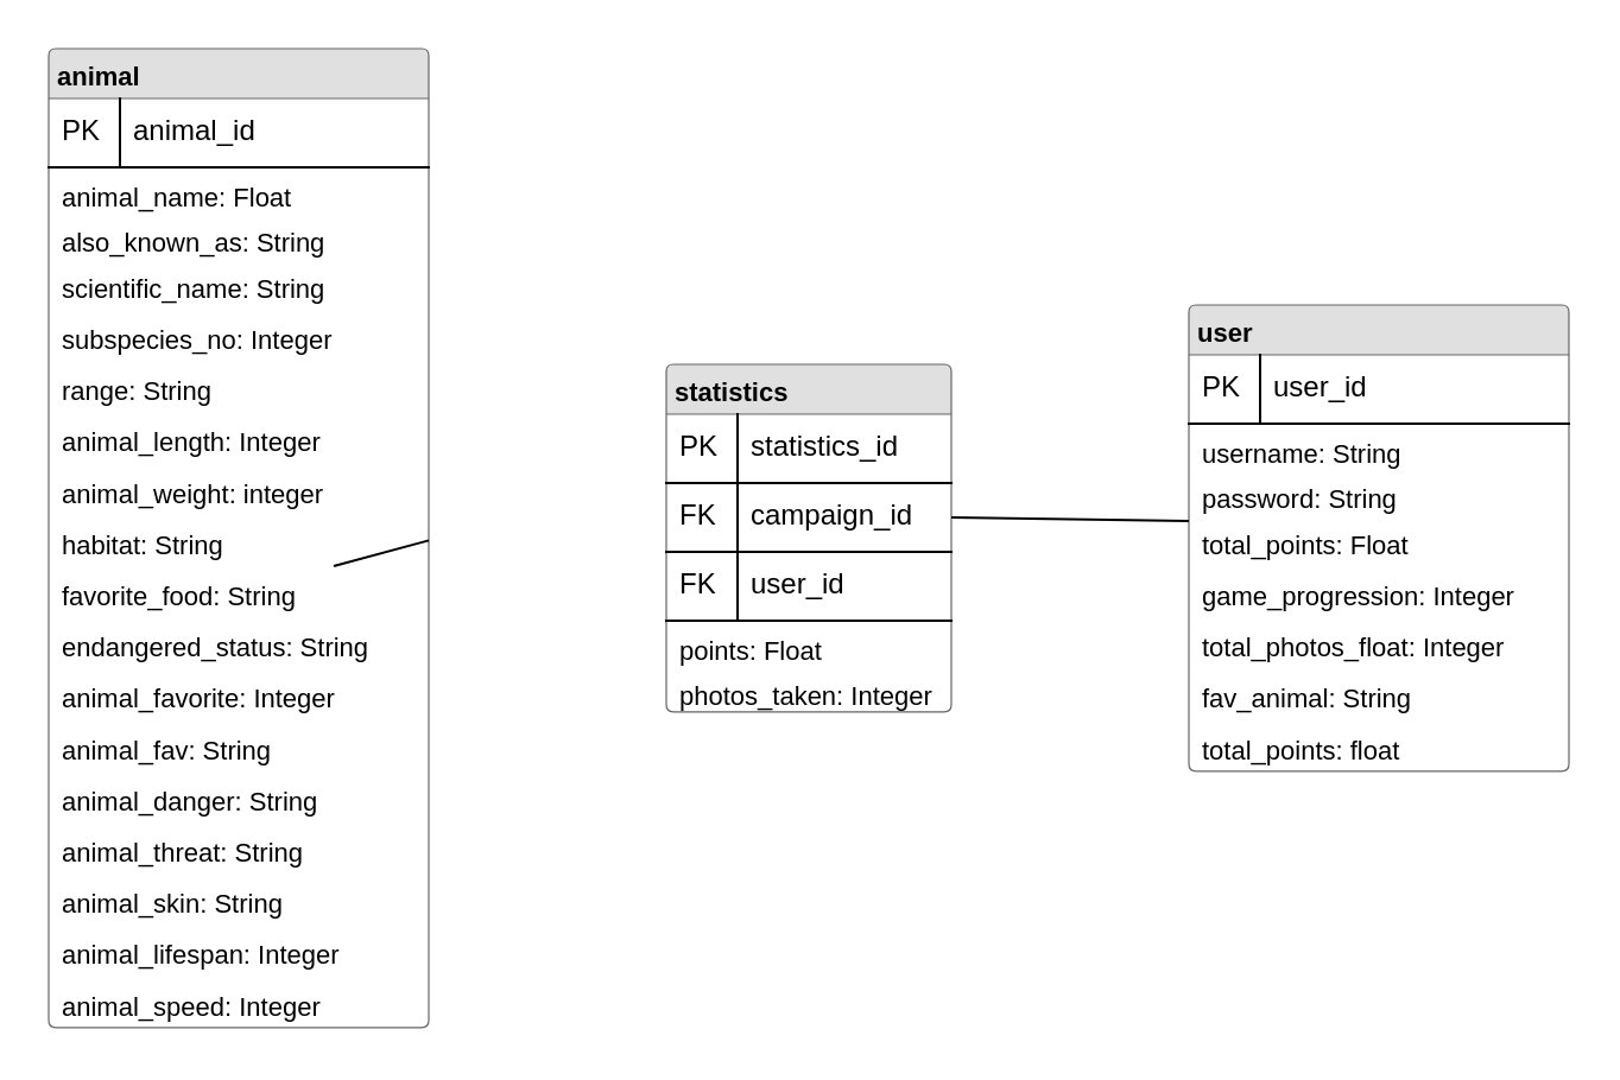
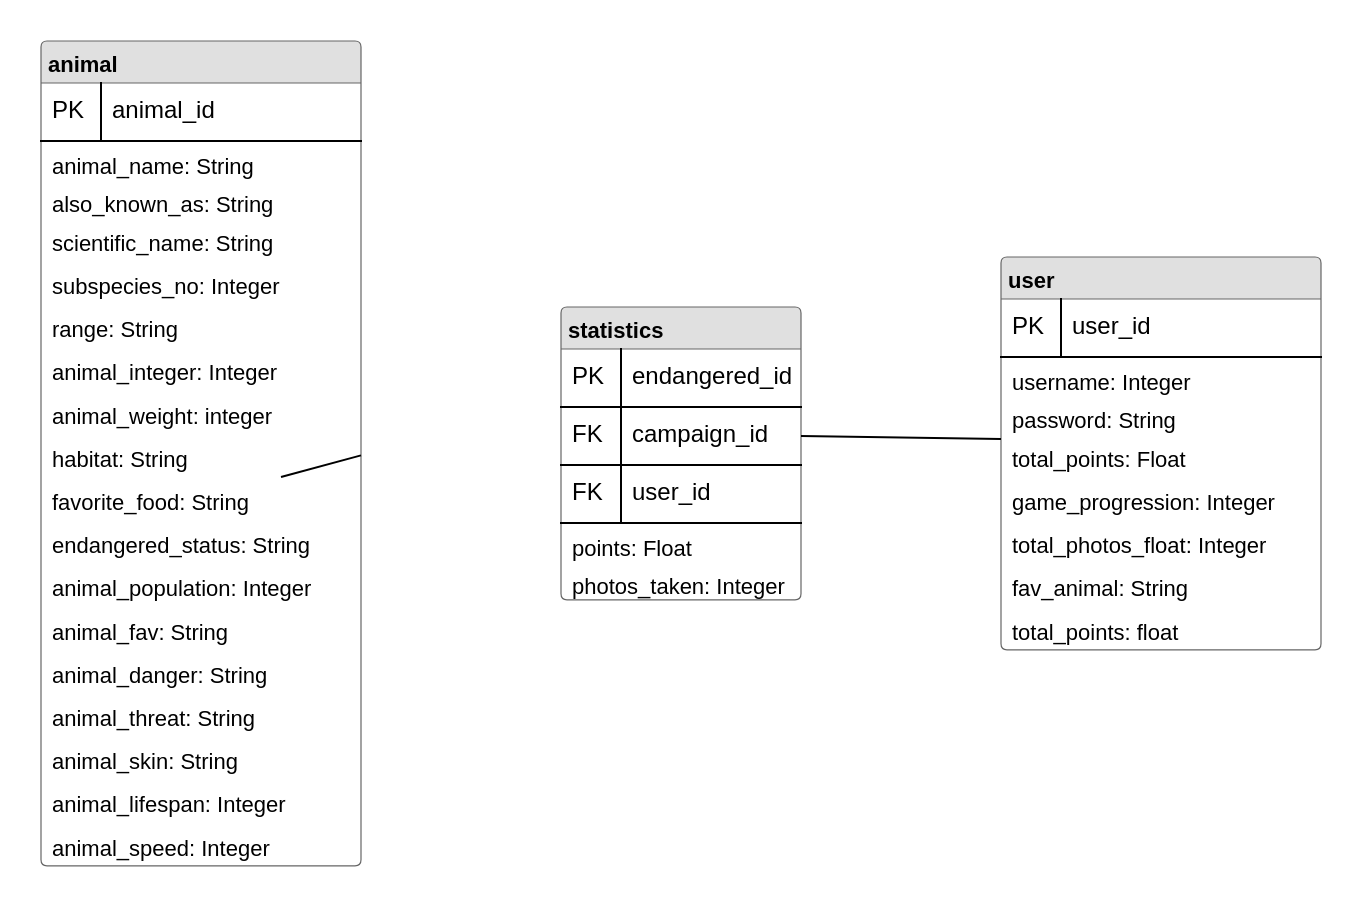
- <mxCell id="24" value="animal_name: Float" style="part=1;resizeHeight=0;strokeColor=none;align=left;verticalAlign=top;spacingLeft=4;spacingRight=4;overflow=hidden;rotatable=0;points=[[0,0.5],[1,0.5]];portConstraint=eastwest;swimlaneFillColor=#ffffff;fontSize=11;fillColor=none;strokeOpacity=100;fillOpacity=100;" vertex="1" parent="21"><mxGeometry y="50" width="160" height="19.2" as="geometry" /></mxCell>
+ <mxCell id="24" value="animal_name: String" style="part=1;resizeHeight=0;strokeColor=none;align=left;verticalAlign=top;spacingLeft=4;spacingRight=4;overflow=hidden;rotatable=0;points=[[0,0.5],[1,0.5]];portConstraint=eastwest;swimlaneFillColor=#ffffff;fontSize=11;fillColor=none;strokeOpacity=100;fillOpacity=100;" vertex="1" parent="21"><mxGeometry y="50" width="160" height="19.2" as="geometry" /></mxCell>
- <mxCell id="29" value="animal_length: Integer" style="part=1;resizeHeight=0;strokeColor=none;align=left;verticalAlign=top;spacingLeft=4;spacingRight=4;overflow=hidden;rotatable=0;points=[[0,0.5],[1,0.5]];portConstraint=eastwest;swimlaneFillColor=#ffffff;fontSize=11;fillColor=none;strokeOpacity=100;fillOpacity=100;" vertex="1" parent="21"><mxGeometry y="153.2" width="160" height="21.6" as="geometry" /></mxCell>
+ <mxCell id="29" value="animal_integer: Integer" style="part=1;resizeHeight=0;strokeColor=none;align=left;verticalAlign=top;spacingLeft=4;spacingRight=4;overflow=hidden;rotatable=0;points=[[0,0.5],[1,0.5]];portConstraint=eastwest;swimlaneFillColor=#ffffff;fontSize=11;fillColor=none;strokeOpacity=100;fillOpacity=100;" vertex="1" parent="21"><mxGeometry y="153.2" width="160" height="21.6" as="geometry" /></mxCell>
- <mxCell id="13" value="statistics_id" style="shape=partialRectangle;top=0;left=0;right=0;bottom=1;align=left;verticalAlign=top;fillColor=none;spacingLeft=34;spacingRight=4;overflow=hidden;rotatable=0;points=[[0,0.5],[1,0.5]];portConstraint=eastwest;dropTarget=0;fontSize=12;" vertex="1" parent="12"><mxGeometry y="21" width="120" height="29" as="geometry" /></mxCell>
+ <mxCell id="13" value="endangered_id" style="shape=partialRectangle;top=0;left=0;right=0;bottom=1;align=left;verticalAlign=top;fillColor=none;spacingLeft=34;spacingRight=4;overflow=hidden;rotatable=0;points=[[0,0.5],[1,0.5]];portConstraint=eastwest;dropTarget=0;fontSize=12;" vertex="1" parent="12"><mxGeometry y="21" width="120" height="29" as="geometry" /></mxCell>
- <mxCell id="5" value="username: String" style="part=1;resizeHeight=0;strokeColor=none;align=left;verticalAlign=top;spacingLeft=4;spacingRight=4;overflow=hidden;rotatable=0;points=[[0,0.5],[1,0.5]];portConstraint=eastwest;swimlaneFillColor=#ffffff;fontSize=11;fillColor=none;strokeOpacity=100;fillOpacity=100;" vertex="1" parent="2"><mxGeometry y="50" width="160" height="19.2" as="geometry" /></mxCell>
+ <mxCell id="5" value="username: Integer" style="part=1;resizeHeight=0;strokeColor=none;align=left;verticalAlign=top;spacingLeft=4;spacingRight=4;overflow=hidden;rotatable=0;points=[[0,0.5],[1,0.5]];portConstraint=eastwest;swimlaneFillColor=#ffffff;fontSize=11;fillColor=none;strokeOpacity=100;fillOpacity=100;" vertex="1" parent="2"><mxGeometry y="50" width="160" height="19.2" as="geometry" /></mxCell>
- <mxCell id="34" value="animal_favorite: Integer" style="part=1;resizeHeight=0;strokeColor=none;align=left;verticalAlign=top;spacingLeft=4;spacingRight=4;overflow=hidden;rotatable=0;points=[[0,0.5],[1,0.5]];portConstraint=eastwest;swimlaneFillColor=#ffffff;fontSize=11;fillColor=none;strokeOpacity=100;fillOpacity=100;" vertex="1" parent="21"><mxGeometry y="261.2" width="160" height="21.6" as="geometry" /></mxCell>
+ <mxCell id="34" value="animal_population: Integer" style="part=1;resizeHeight=0;strokeColor=none;align=left;verticalAlign=top;spacingLeft=4;spacingRight=4;overflow=hidden;rotatable=0;points=[[0,0.5],[1,0.5]];portConstraint=eastwest;swimlaneFillColor=#ffffff;fontSize=11;fillColor=none;strokeOpacity=100;fillOpacity=100;" vertex="1" parent="21"><mxGeometry y="261.2" width="160" height="21.6" as="geometry" /></mxCell>
